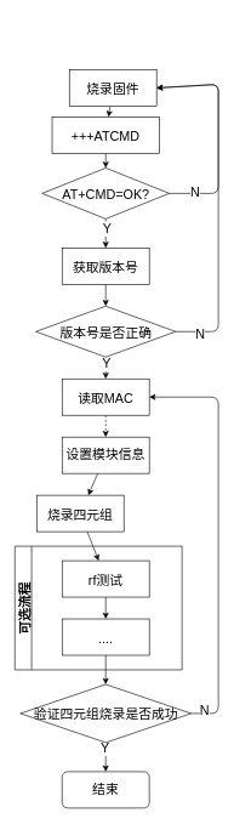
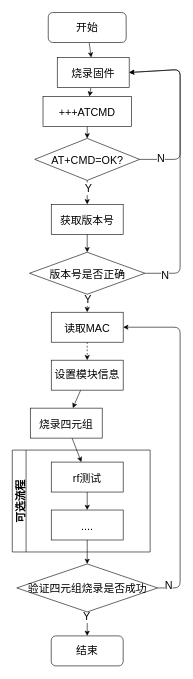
+ <mxCell id="3" value="&lt;font style=&quot;font-size: 18px&quot;&gt;开始&lt;/font&gt;" style="rounded=1;whiteSpace=wrap;html=1;" vertex="1" parent="1"><mxGeometry x="80" y="20" width="130" height="50" as="geometry" /></mxCell>
+ <mxCell id="2" value="" style="edgeStyle=none;html=1;fontSize=18;" edge="1" parent="1" source="3" target="5"><mxGeometry relative="1" as="geometry" /></mxCell>
